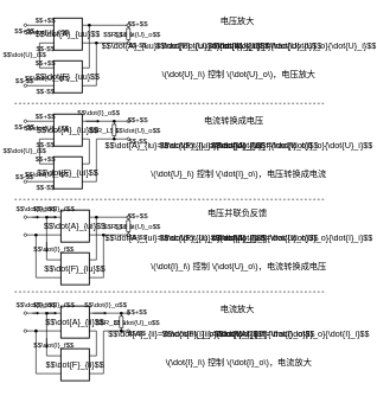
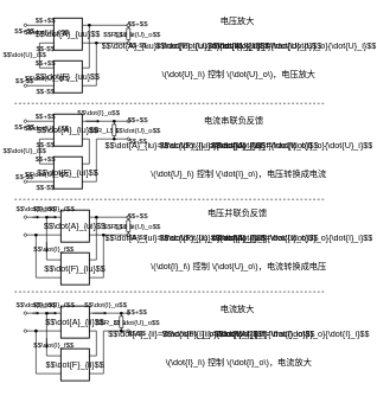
- <mxCell id="149" value="电流转换成电压" style="text;html=1;align=center;verticalAlign=middle;resizable=1;points=[];autosize=1;strokeColor=none;fillColor=none;movable=1;rotatable=1;deletable=1;editable=1;connectable=1;" vertex="1" parent="1"><mxGeometry x="275" y="160" width="105" height="20" as="geometry" /></mxCell>
+ <mxCell id="149" value="电流串联负反馈" style="text;html=1;align=center;verticalAlign=middle;resizable=1;points=[];autosize=1;strokeColor=none;fillColor=none;movable=1;rotatable=1;deletable=1;editable=1;connectable=1;" vertex="1" parent="1"><mxGeometry x="275" y="160" width="105" height="20" as="geometry" /></mxCell>
